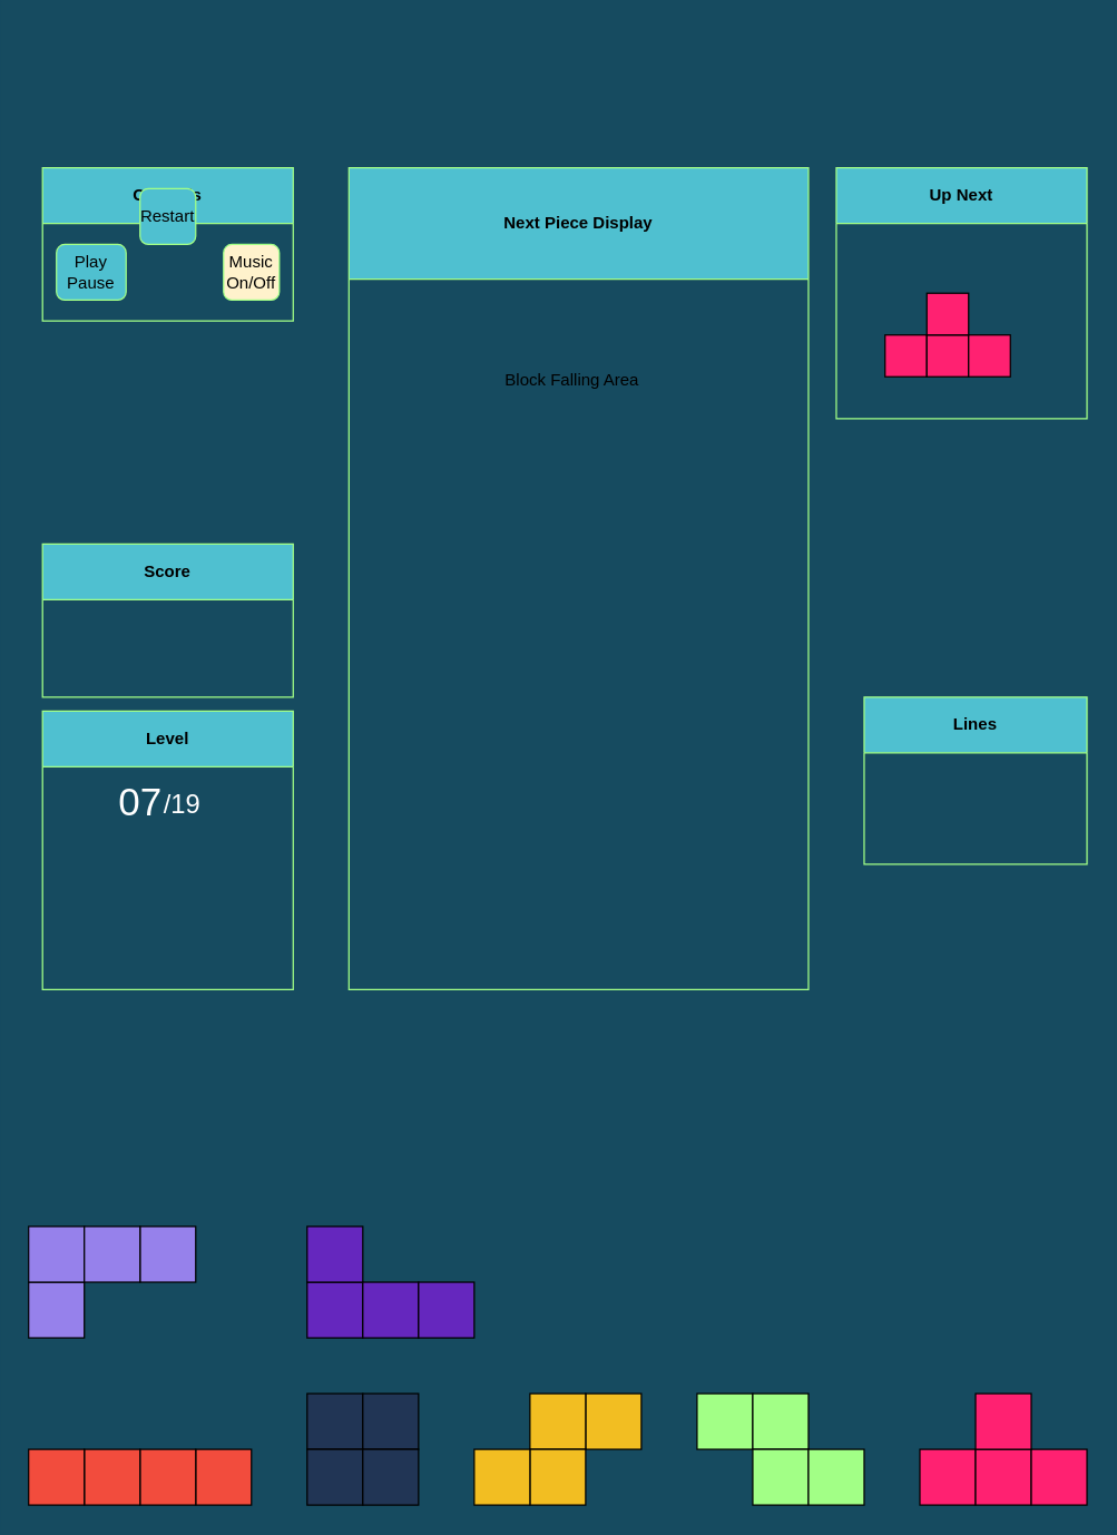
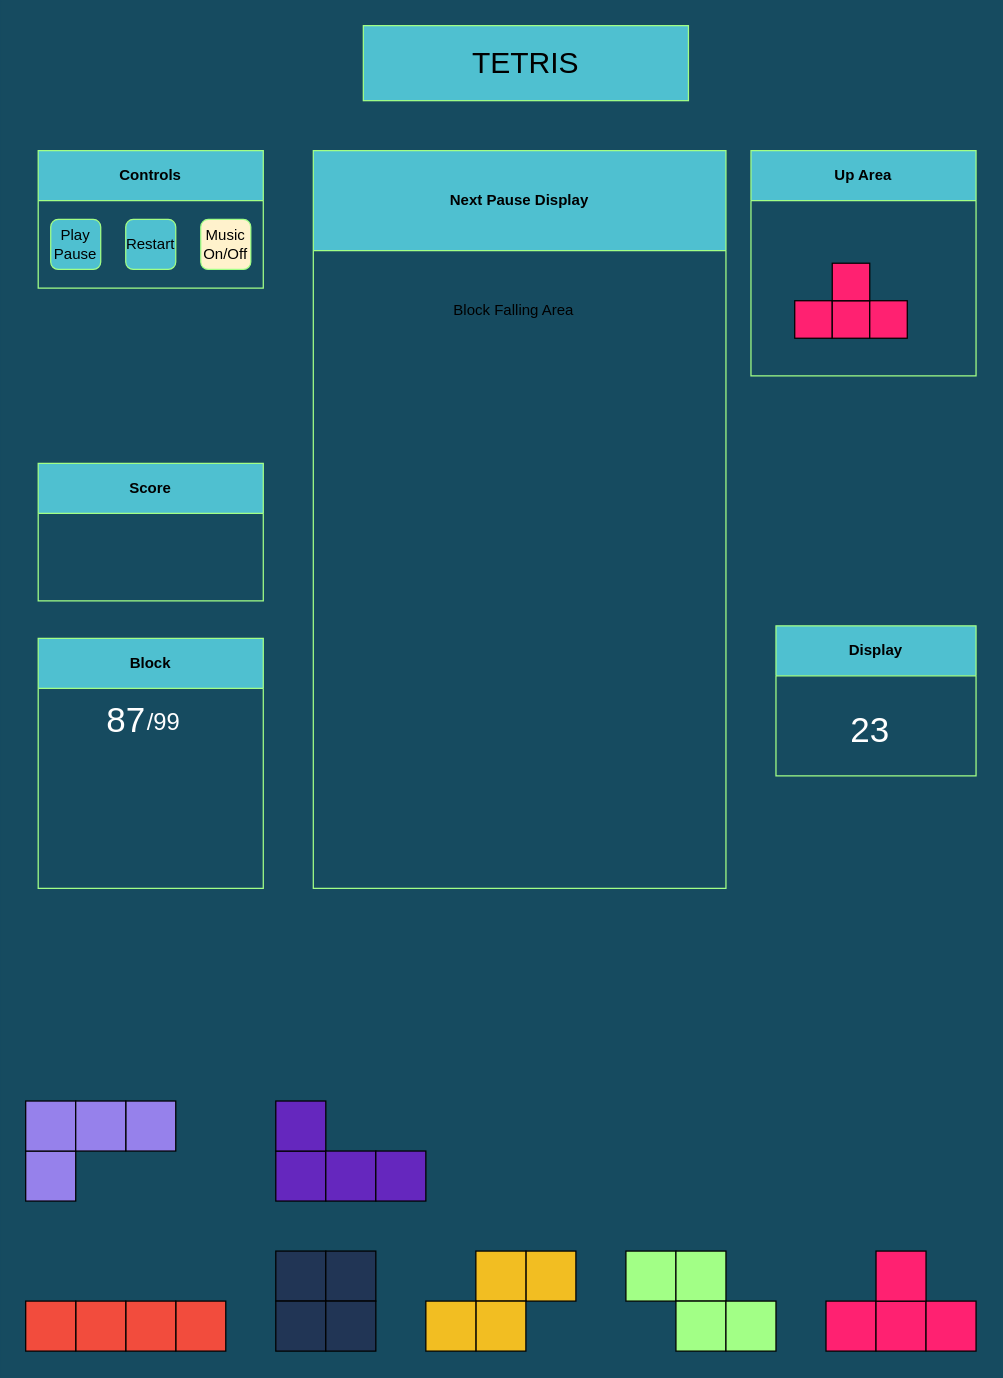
+ <mxCell id="6" value="&lt;font style=&quot;font-size: 24px;&quot;&gt;TETRIS&lt;/font&gt;" style="rounded=0;whiteSpace=wrap;html=1;fillColor=#4FC0D0;strokeColor=#A2FF86;" parent="1" vertex="1"><mxGeometry x="290" y="20" width="260" height="60" as="geometry" /></mxCell>
- <mxCell id="43" value="Up Next" style="swimlane;whiteSpace=wrap;html=1;fillColor=#4FC0D0;strokeColor=#A2FF86;startSize=40;" parent="1" vertex="1"><mxGeometry x="600" y="120" width="180" height="180" as="geometry" /></mxCell>
+ <mxCell id="43" value="Up Area" style="swimlane;whiteSpace=wrap;html=1;fillColor=#4FC0D0;strokeColor=#A2FF86;startSize=40;" parent="1" vertex="1"><mxGeometry x="600" y="120" width="180" height="180" as="geometry" /></mxCell>
- <mxCell id="9" value="Restart" style="rounded=1;whiteSpace=wrap;html=1;fillColor=#4FC0D0;strokeColor=#A2FF86;" parent="7" vertex="1"><mxGeometry x="70" y="15" width="40" height="40" as="geometry" /></mxCell>
+ <mxCell id="9" value="Restart" style="rounded=1;whiteSpace=wrap;html=1;fillColor=#4FC0D0;strokeColor=#A2FF86;" parent="7" vertex="1"><mxGeometry x="70" y="55" width="40" height="40" as="geometry" /></mxCell>
- <mxCell id="2" value="Next Piece Display" style="swimlane;whiteSpace=wrap;html=1;startSize=80;strokeColor=#A2FF86;fillColor=#4FC0D0;" parent="1" vertex="1"><mxGeometry x="250" y="120" width="330" height="590" as="geometry" /></mxCell>
+ <mxCell id="2" value="Next Pause Display" style="swimlane;whiteSpace=wrap;html=1;startSize=80;strokeColor=#A2FF86;fillColor=#4FC0D0;" parent="1" vertex="1"><mxGeometry x="250" y="120" width="330" height="590" as="geometry" /></mxCell>
- <mxCell id="8" value="Play Pause" style="rounded=1;whiteSpace=wrap;html=1;fillColor=#4FC0D0;strokeColor=#A2FF86;" parent="7" vertex="1"><mxGeometry x="10" y="55" width="50" height="40" as="geometry" /></mxCell>
+ <mxCell id="8" value="Play Pause" style="rounded=1;whiteSpace=wrap;html=1;fillColor=#4FC0D0;strokeColor=#A2FF86;" parent="7" vertex="1"><mxGeometry x="10" y="55" width="40" height="40" as="geometry" /></mxCell>
- <mxCell id="3" value="Block Falling Area" style="text;html=1;align=center;verticalAlign=middle;resizable=0;points=[];autosize=1;strokeColor=none;fillColor=none;" parent="1" vertex="1"><mxGeometry x="350" y="258" width="120" height="30" as="geometry" /></mxCell>
+ <mxCell id="3" value="Block Falling Area" style="text;html=1;align=center;verticalAlign=middle;resizable=0;points=[];autosize=1;strokeColor=none;fillColor=none;" parent="1" vertex="1"><mxGeometry x="350" y="233" width="120" height="30" as="geometry" /></mxCell>
- <mxCell id="39" value="Score" style="swimlane;whiteSpace=wrap;html=1;fillColor=#4FC0D0;strokeColor=#A2FF86;startSize=40;" parent="1" vertex="1"><mxGeometry x="30" y="390" width="180" height="110" as="geometry" /></mxCell>
+ <mxCell id="39" value="Score" style="swimlane;whiteSpace=wrap;html=1;fillColor=#4FC0D0;strokeColor=#A2FF86;startSize=40;" parent="1" vertex="1"><mxGeometry x="30" y="370" width="180" height="110" as="geometry" /></mxCell>
- <mxCell id="4" value="Lines" style="swimlane;whiteSpace=wrap;html=1;fillColor=#4FC0D0;strokeColor=#A2FF86;startSize=40;" parent="1" vertex="1"><mxGeometry x="620" y="500" width="160" height="120" as="geometry" /></mxCell>
+ <mxCell id="4" value="Display" style="swimlane;whiteSpace=wrap;html=1;fillColor=#4FC0D0;strokeColor=#A2FF86;startSize=40;" parent="1" vertex="1"><mxGeometry x="620" y="500" width="160" height="120" as="geometry" /></mxCell>
- <mxCell id="40" value="Level" style="swimlane;whiteSpace=wrap;html=1;fillColor=#4FC0D0;strokeColor=#A2FF86;startSize=40;" vertex="1" parent="1"><mxGeometry x="30" y="510" width="180" height="200" as="geometry" /></mxCell>
+ <mxCell id="40" value="Block" style="swimlane;whiteSpace=wrap;html=1;fillColor=#4FC0D0;strokeColor=#A2FF86;startSize=40;" vertex="1" parent="1"><mxGeometry x="30" y="510" width="180" height="200" as="geometry" /></mxCell>
- <mxCell id="41" value="&lt;font style=&quot;font-size: 28px;&quot; color=&quot;#ffffff&quot;&gt;07&lt;/font&gt;" style="text;html=1;align=center;verticalAlign=middle;resizable=0;points=[];autosize=1;strokeColor=none;fillColor=none;strokeWidth=1;" vertex="1" parent="40"><mxGeometry x="45" y="40" width="50" height="50" as="geometry" /></mxCell>
+ <mxCell id="41" value="&lt;font style=&quot;font-size: 28px;&quot; color=&quot;#ffffff&quot;&gt;87&lt;/font&gt;" style="text;html=1;align=center;verticalAlign=middle;resizable=0;points=[];autosize=1;strokeColor=none;fillColor=none;strokeWidth=1;" vertex="1" parent="40"><mxGeometry x="45" y="40" width="50" height="50" as="geometry" /></mxCell>
- <mxCell id="42" value="&lt;font style=&quot;font-size: 19px;&quot; color=&quot;#ffffff&quot;&gt;/19&lt;/font&gt;" style="text;html=1;align=center;verticalAlign=middle;resizable=0;points=[];autosize=1;strokeColor=none;fillColor=none;strokeWidth=1;" vertex="1" parent="40"><mxGeometry x="75" y="48" width="50" height="40" as="geometry" /></mxCell>
+ <mxCell id="42" value="&lt;font style=&quot;font-size: 19px;&quot; color=&quot;#ffffff&quot;&gt;/99&lt;/font&gt;" style="text;html=1;align=center;verticalAlign=middle;resizable=0;points=[];autosize=1;strokeColor=none;fillColor=none;strokeWidth=1;" vertex="1" parent="40"><mxGeometry x="75" y="48" width="50" height="40" as="geometry" /></mxCell>
+ <mxCell id="5" value="&lt;font style=&quot;font-size: 28px;&quot; color=&quot;#ffffff&quot;&gt;23&lt;br&gt;&lt;/font&gt;" style="text;html=1;align=center;verticalAlign=middle;resizable=0;points=[];autosize=1;strokeColor=none;fillColor=none;strokeWidth=1;" vertex="1" parent="4"><mxGeometry x="50" y="58" width="50" height="50" as="geometry" /></mxCell>
